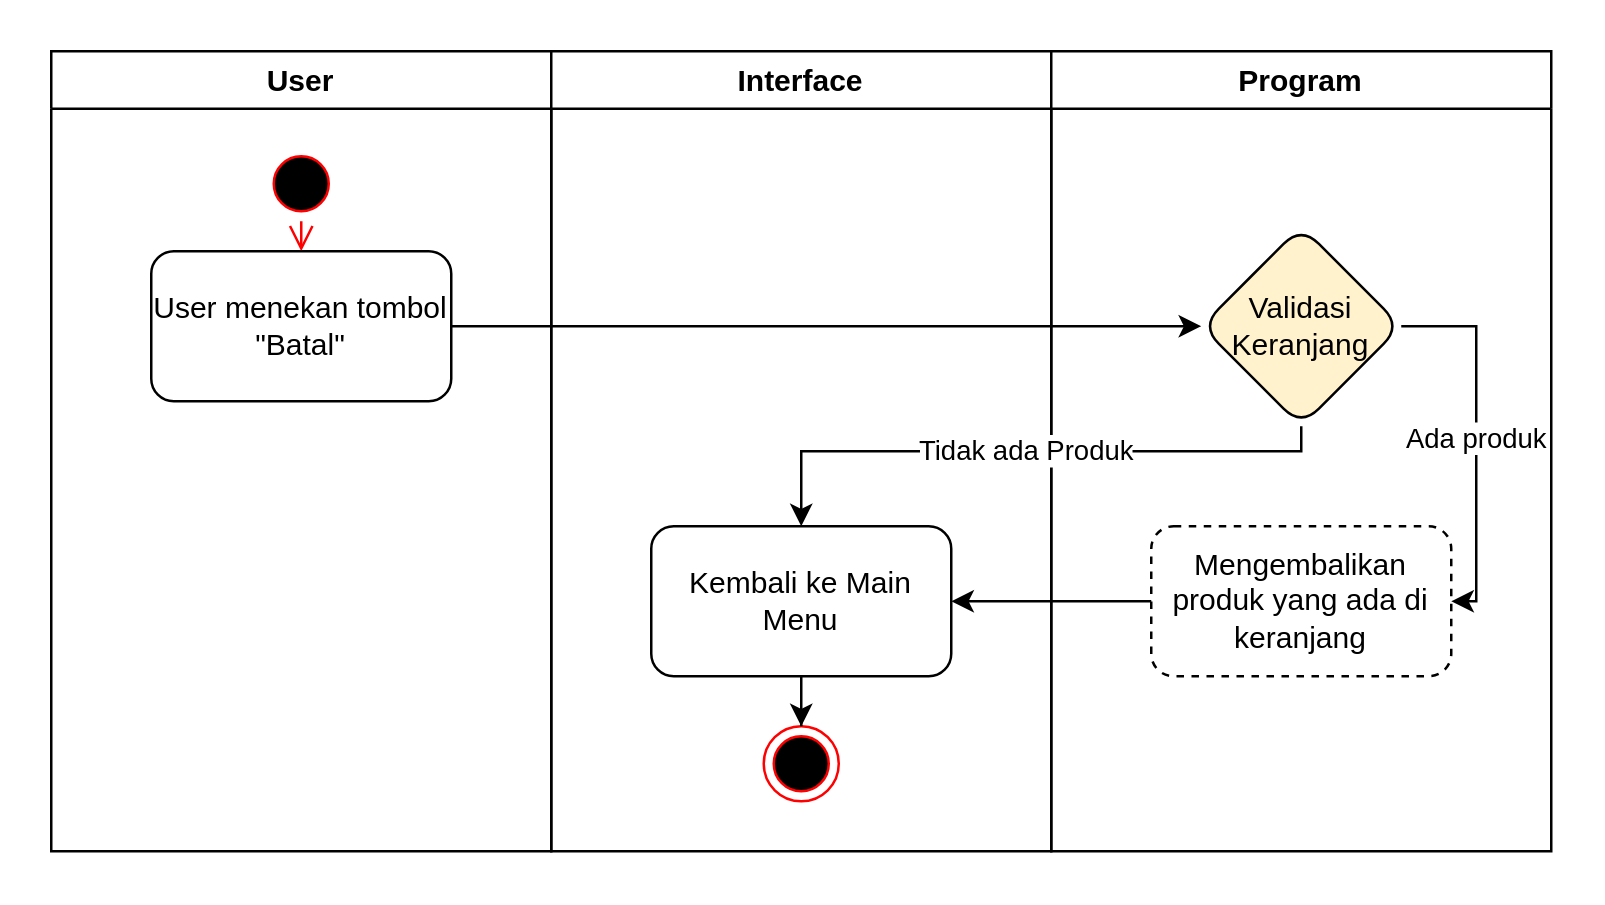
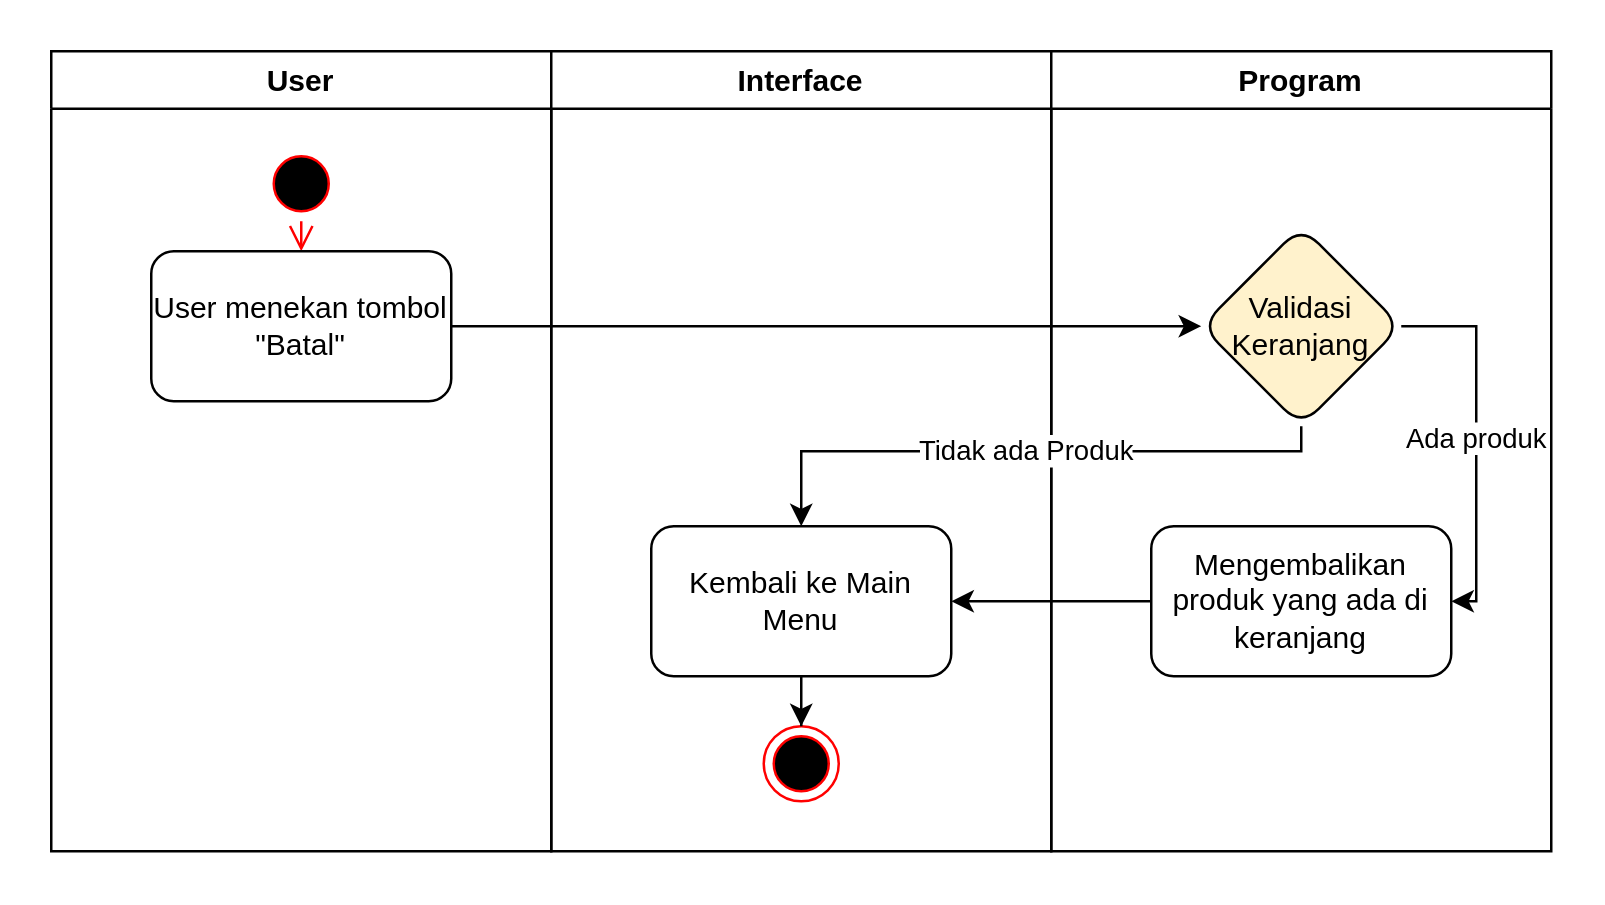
- <mxCell id="12" value="Mengembalikan produk yang ada di keranjang" style="whiteSpace=wrap;html=1;rounded=1;dashed=1;" vertex="1" parent="10"><mxGeometry x="40" y="190" width="120" height="60" as="geometry" /></mxCell>
+ <mxCell id="12" value="Mengembalikan produk yang ada di keranjang" style="whiteSpace=wrap;html=1;rounded=1;" vertex="1" parent="10"><mxGeometry x="40" y="190" width="120" height="60" as="geometry" /></mxCell>
